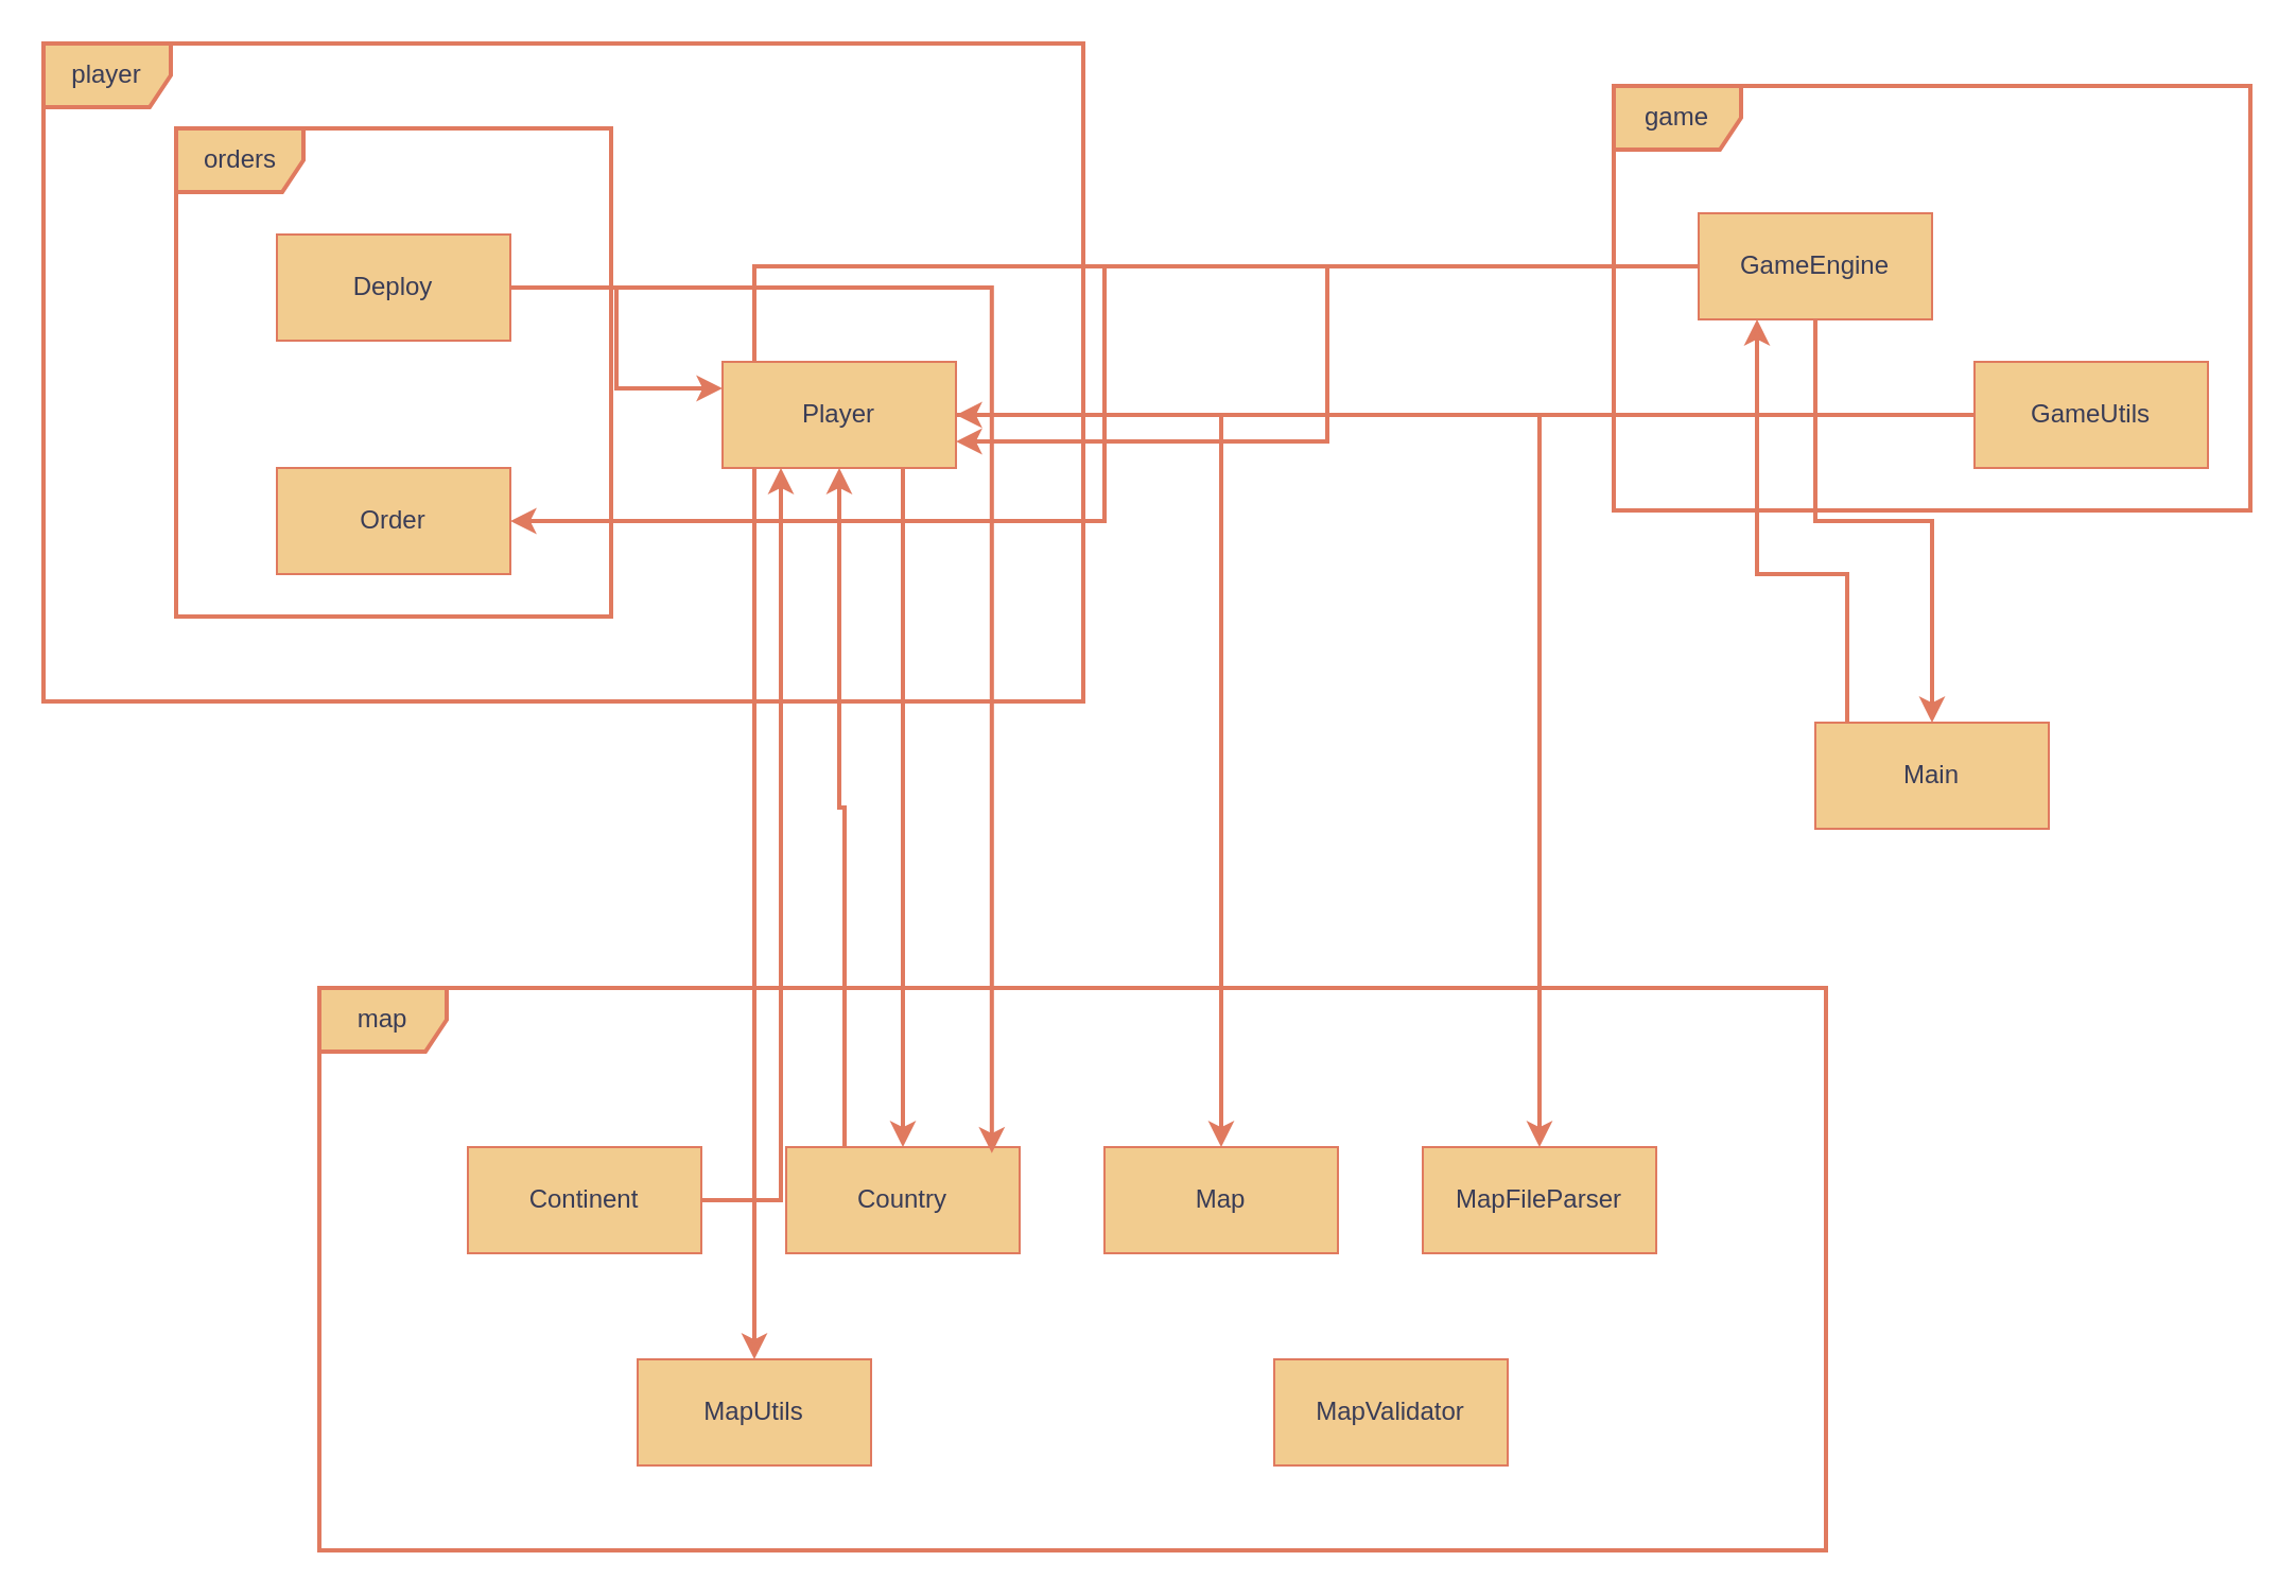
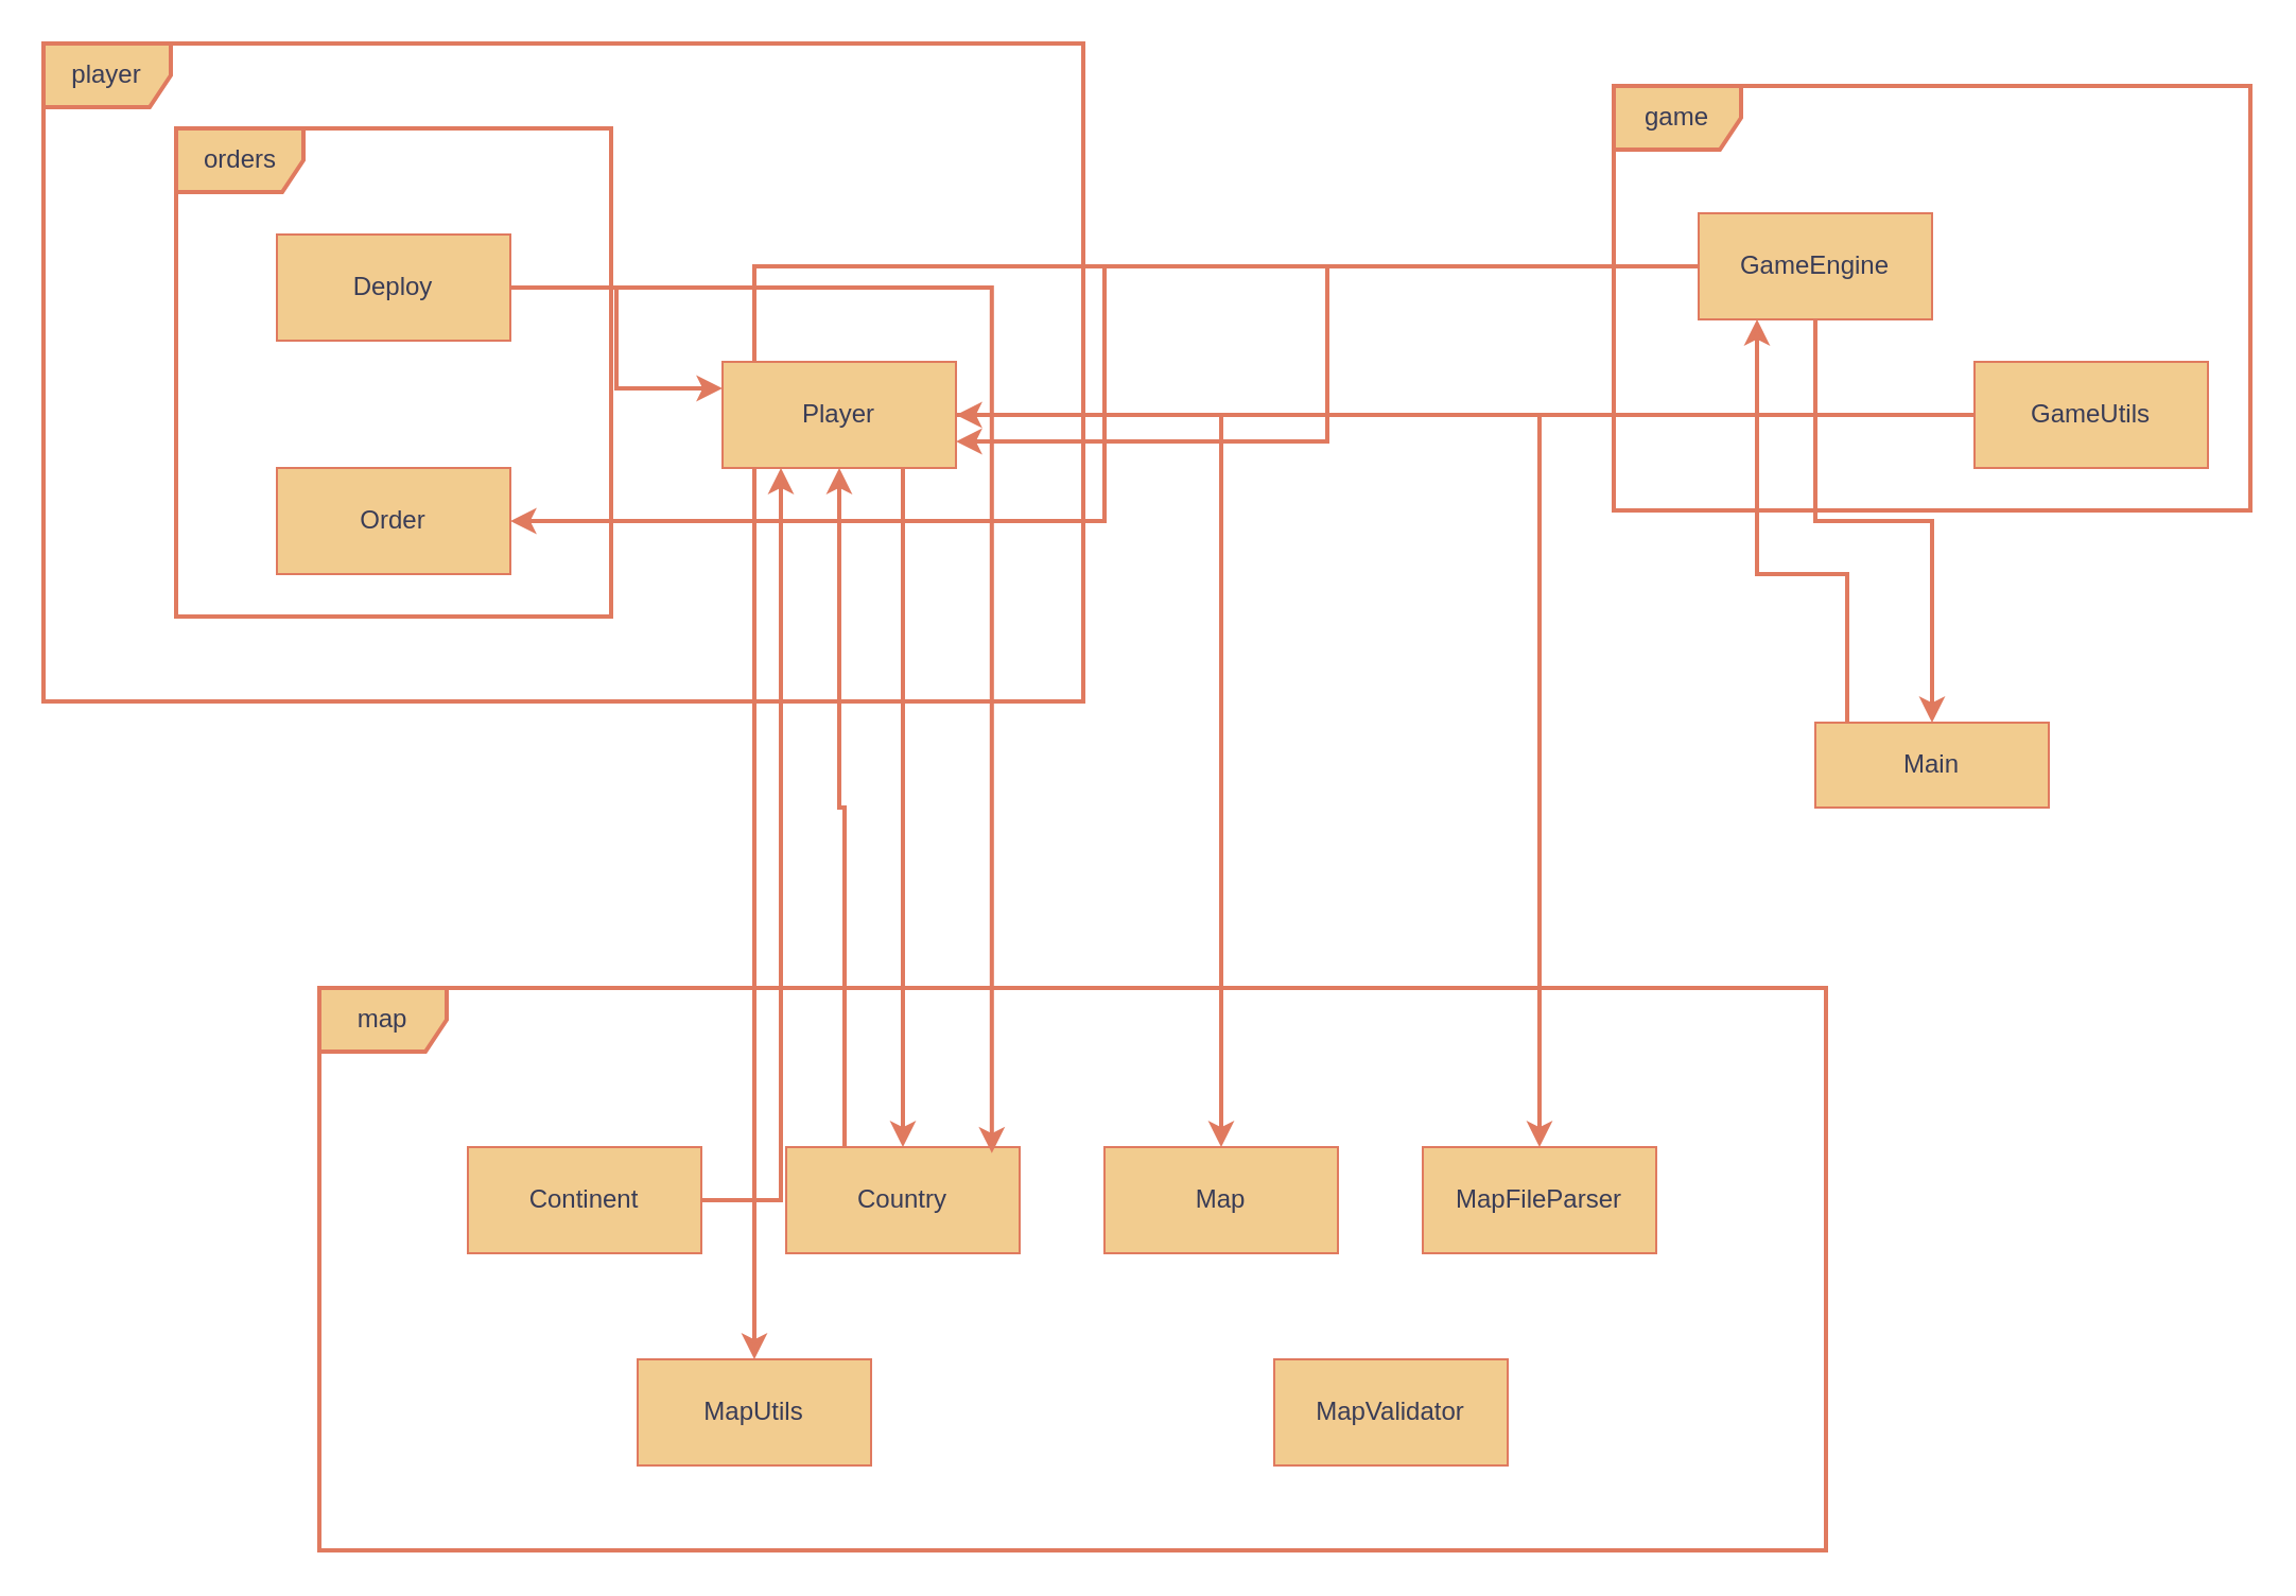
- <mxCell id="30" value="Main" style="html=1;whiteSpace=wrap;labelBackgroundColor=none;fillColor=#F2CC8F;strokeColor=#E07A5F;fontColor=#393C56;rounded=0;" parent="1" vertex="1"><mxGeometry x="855" y="340" width="110" height="50" as="geometry" /></mxCell>
+ <mxCell id="30" value="Main" style="html=1;whiteSpace=wrap;labelBackgroundColor=none;fillColor=#F2CC8F;strokeColor=#E07A5F;fontColor=#393C56;rounded=0;" parent="1" vertex="1"><mxGeometry x="855" y="340" width="110" height="40" as="geometry" /></mxCell>
